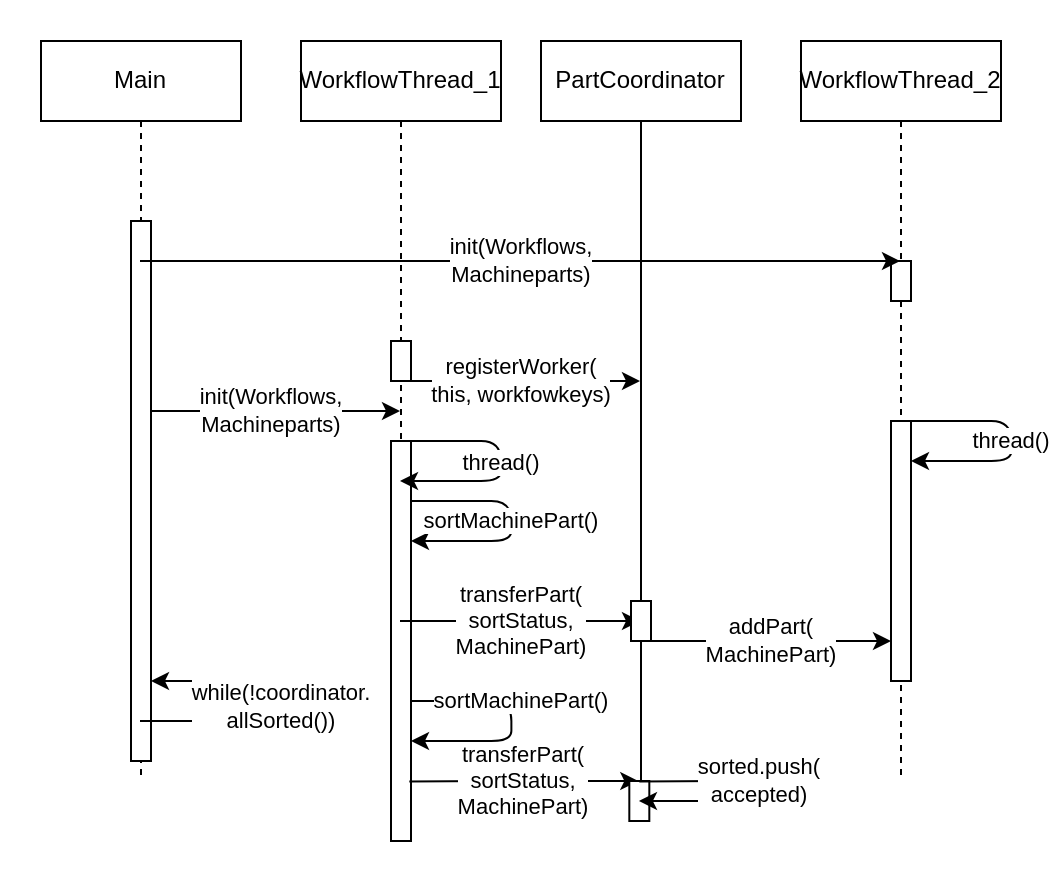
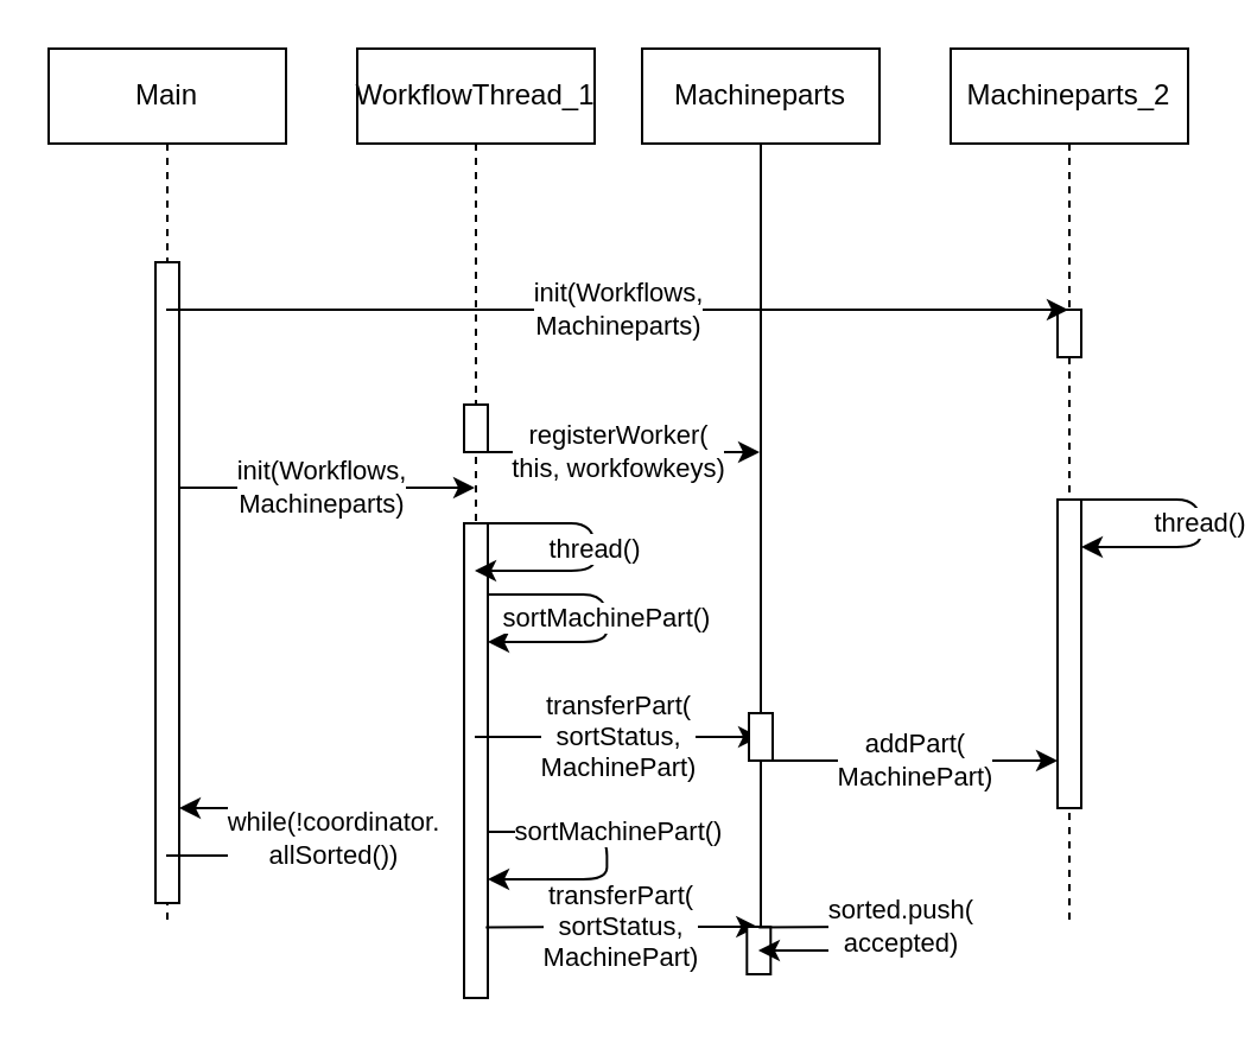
- <mxCell id="7" value="PartCoordinator" style="shape=umlLifeline;perimeter=lifelinePerimeter;whiteSpace=wrap;html=1;container=1;collapsible=0;recursiveResize=0;outlineConnect=0;lifelineDashed=0;" vertex="1" parent="1"><mxGeometry x="270" y="20" width="100" height="390" as="geometry" /></mxCell>
+ <mxCell id="7" value="Machineparts" style="shape=umlLifeline;perimeter=lifelinePerimeter;whiteSpace=wrap;html=1;container=1;collapsible=0;recursiveResize=0;outlineConnect=0;lifelineDashed=0;" vertex="1" parent="1"><mxGeometry x="270" y="20" width="100" height="390" as="geometry" /></mxCell>
- <mxCell id="15" value="WorkflowThread_2" style="shape=umlLifeline;perimeter=lifelinePerimeter;whiteSpace=wrap;html=1;container=1;collapsible=0;recursiveResize=0;outlineConnect=0;" vertex="1" parent="1"><mxGeometry x="400" y="20" width="100" height="370" as="geometry" /></mxCell>
+ <mxCell id="15" value="Machineparts_2" style="shape=umlLifeline;perimeter=lifelinePerimeter;whiteSpace=wrap;html=1;container=1;collapsible=0;recursiveResize=0;outlineConnect=0;" vertex="1" parent="1"><mxGeometry x="400" y="20" width="100" height="370" as="geometry" /></mxCell>
